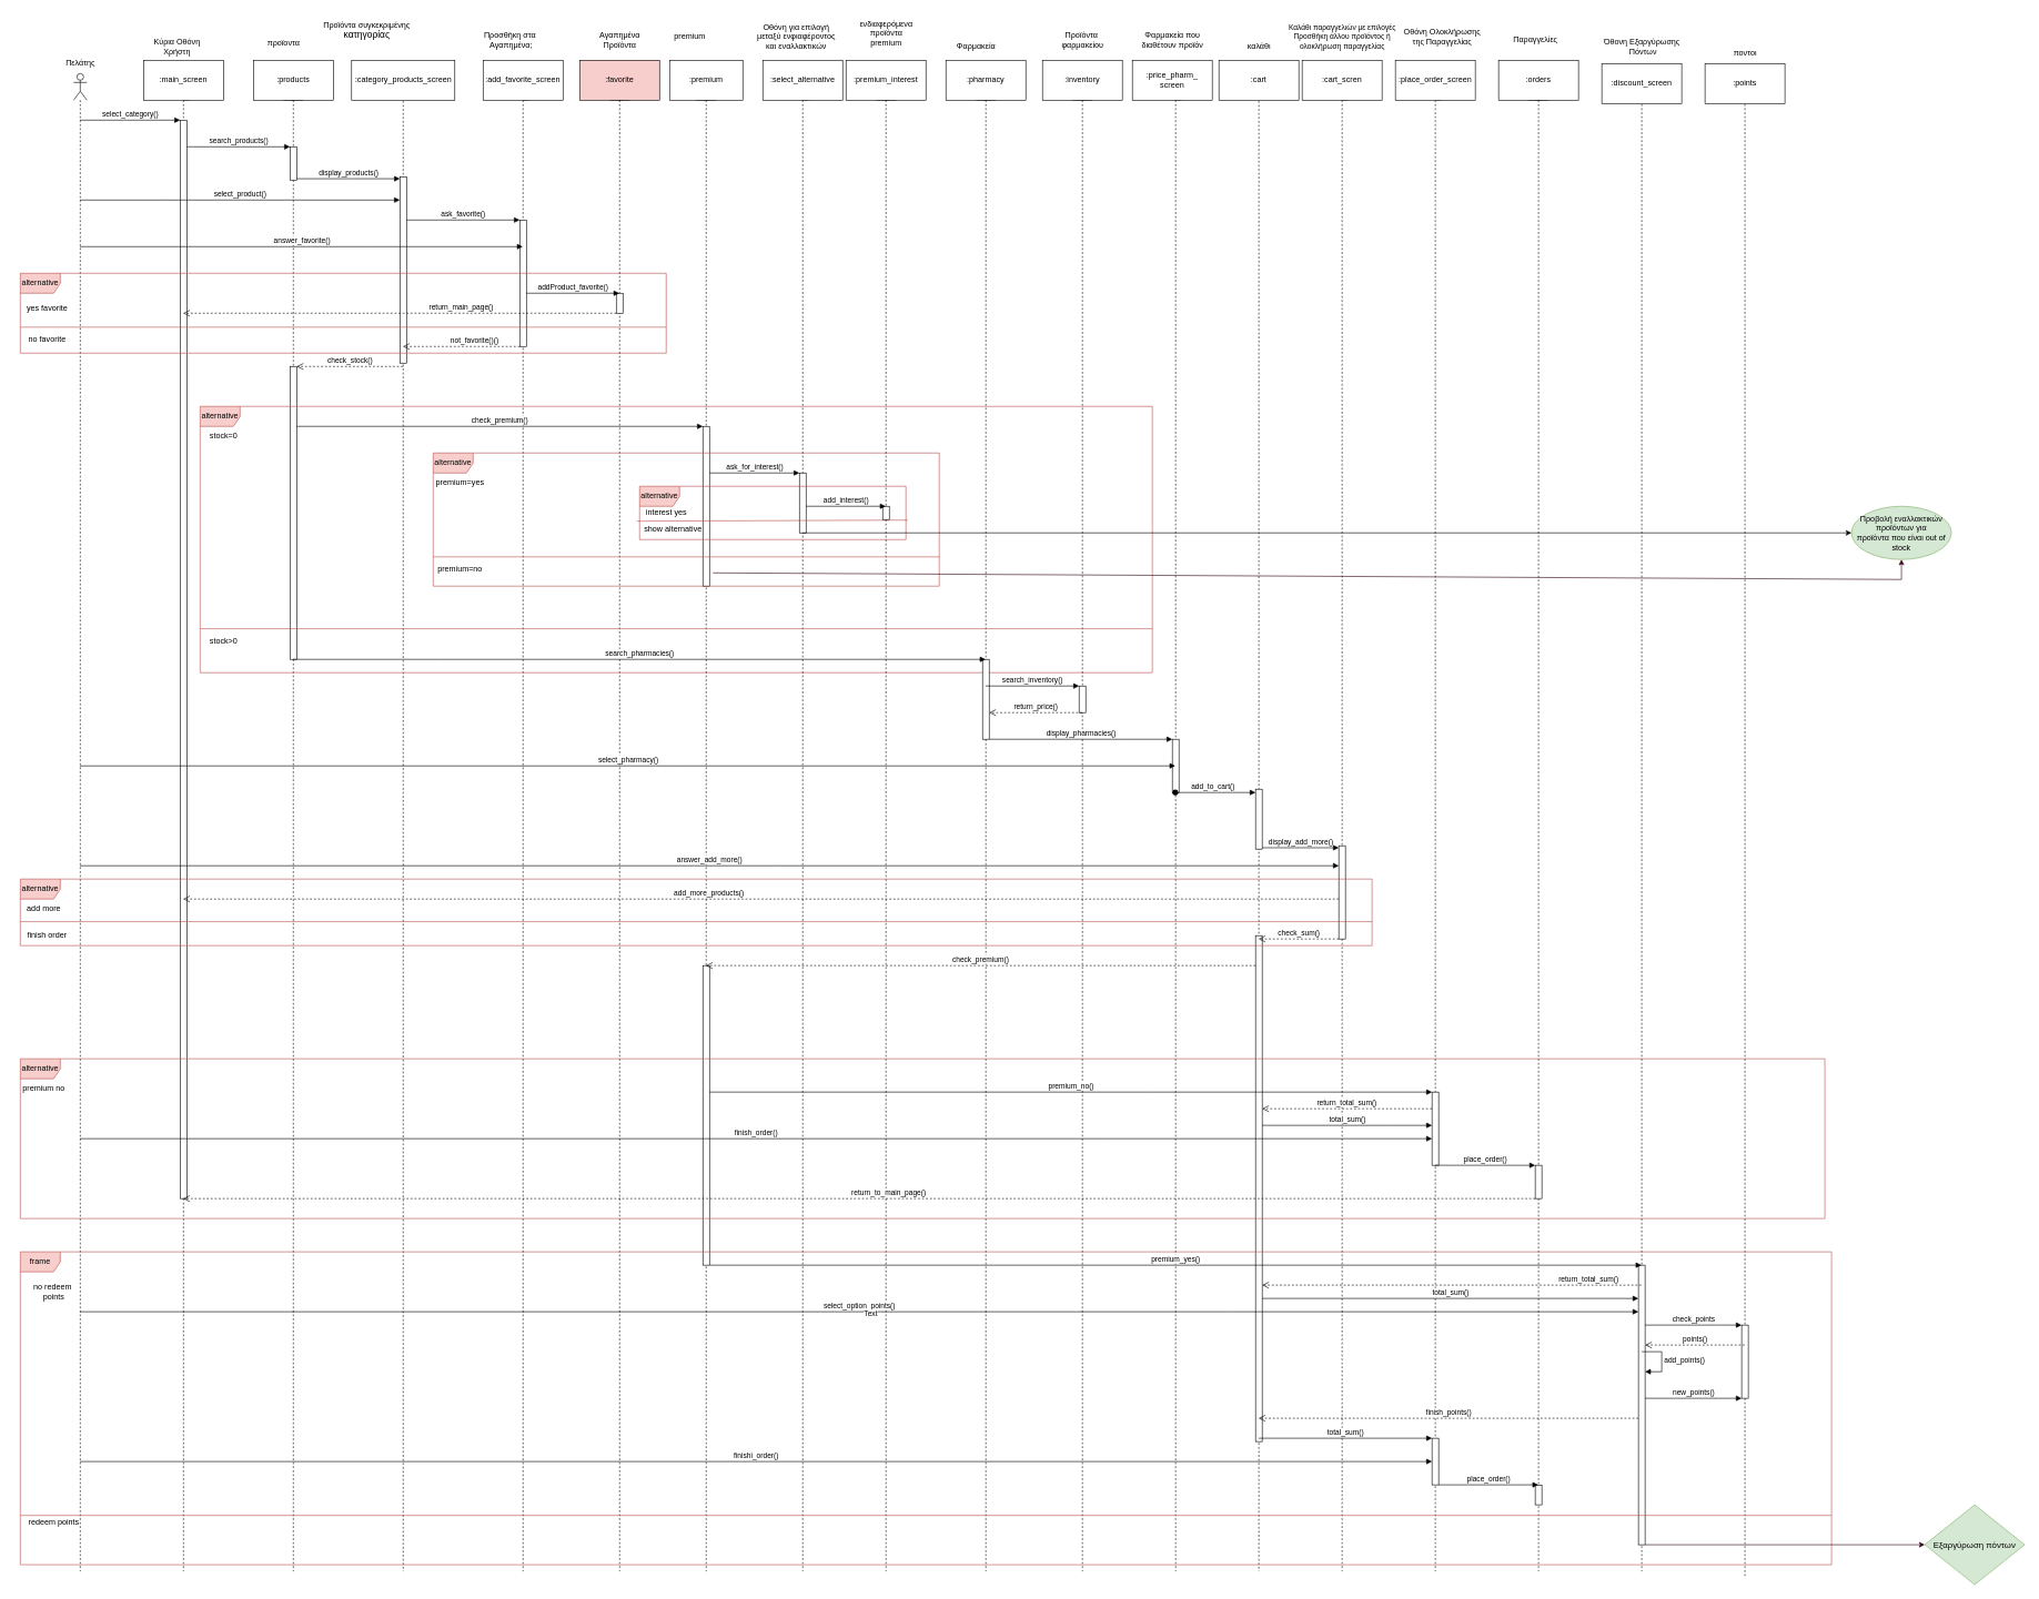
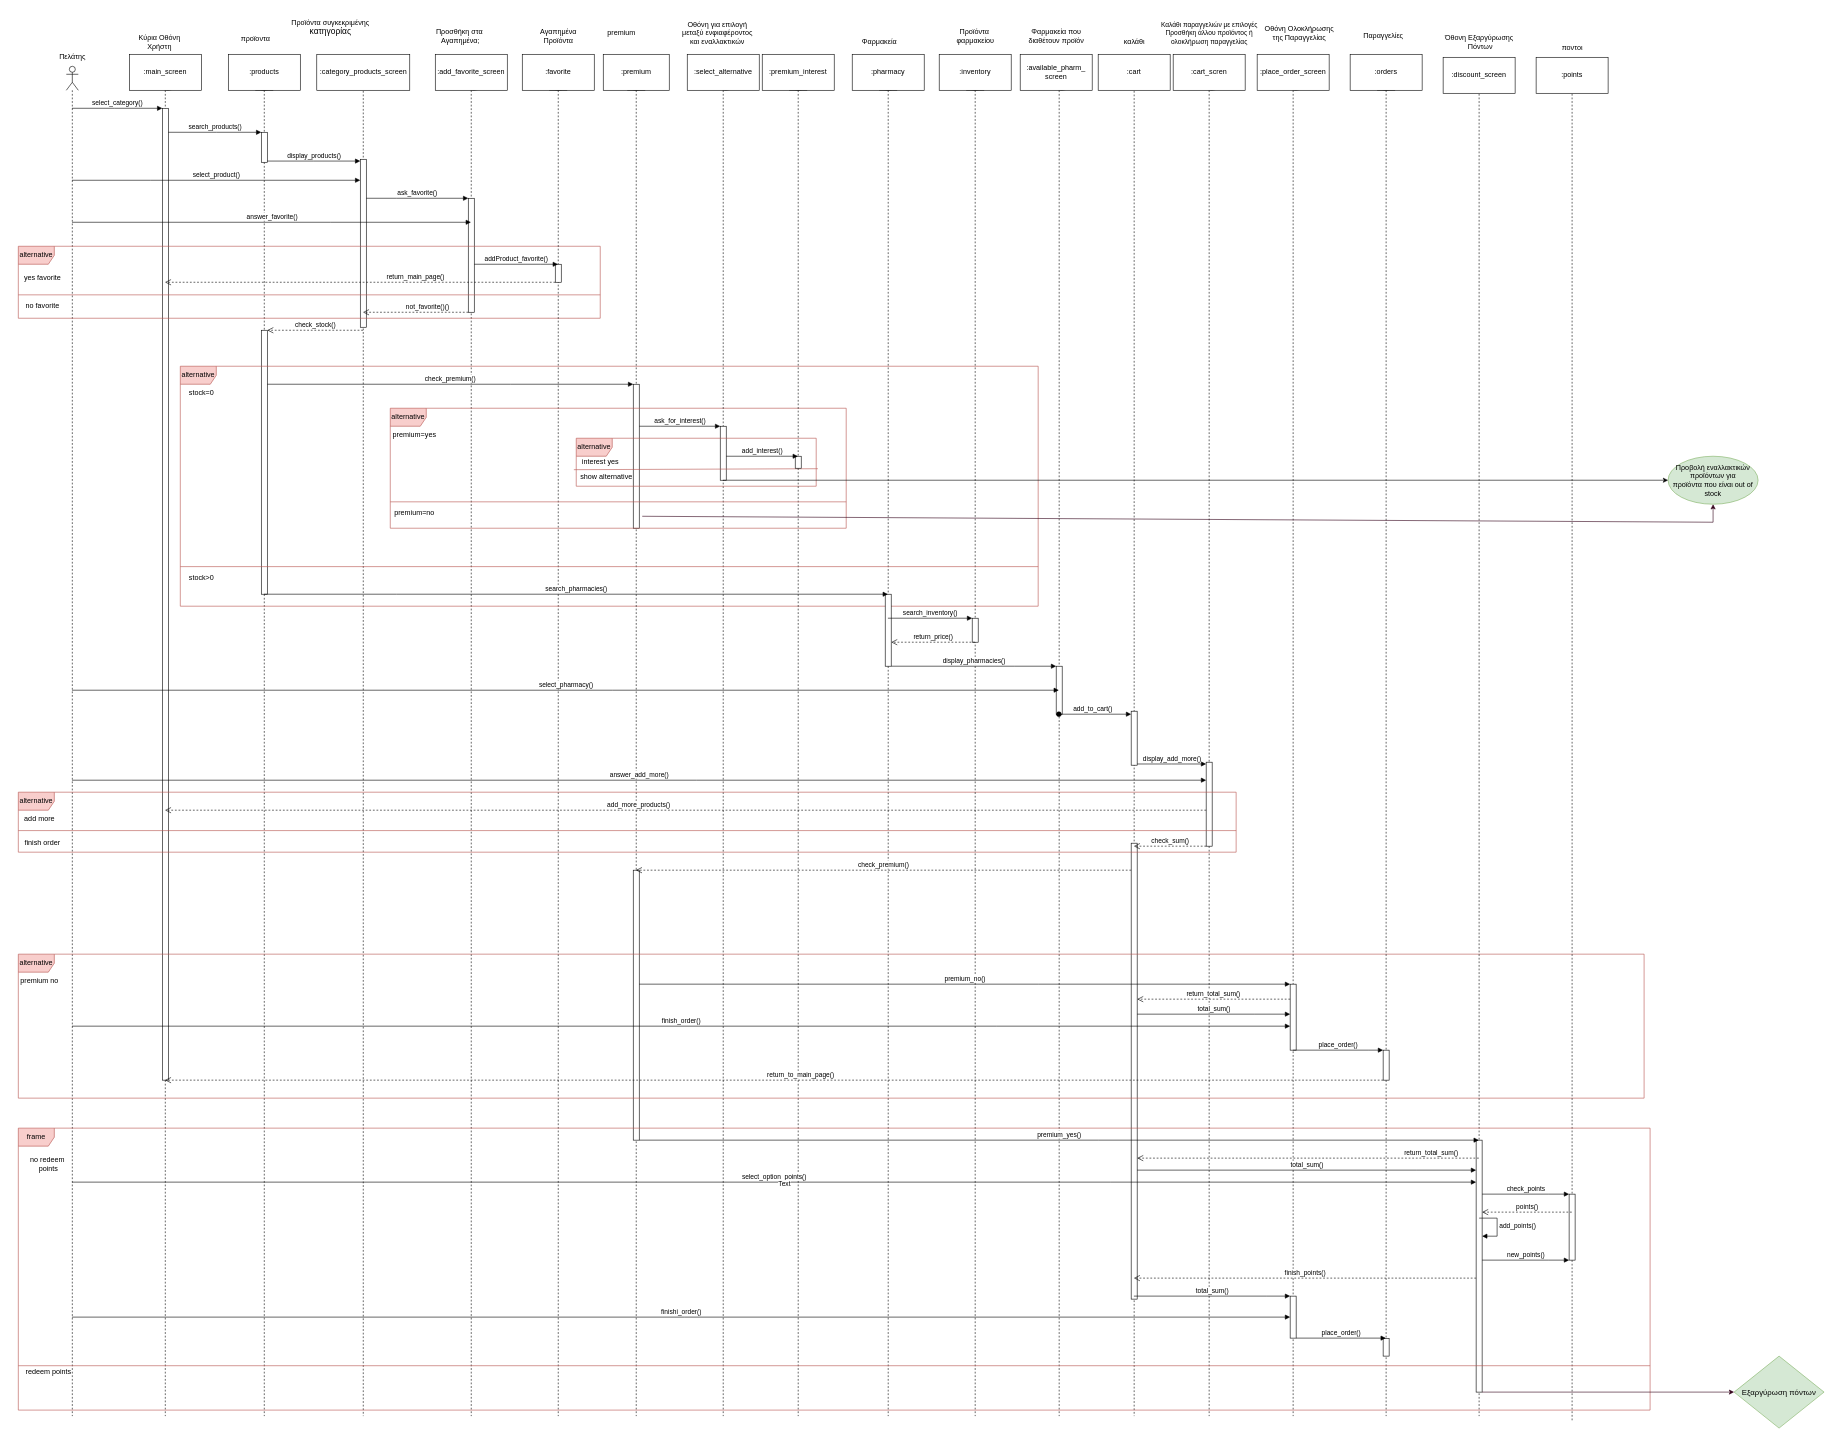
- <mxCell id="38" value="ενδιαφερόμενα&lt;br&gt;&amp;nbsp;προϊόντα&amp;nbsp;&lt;br&gt;premium" style="text;html=1;align=center;verticalAlign=middle;resizable=0;points=[];autosize=1;strokeColor=none;fillColor=none;" parent="1" vertex="1"><mxGeometry x="1280" y="20" width="100" height="60" as="geometry" /></mxCell>
- <mxCell id="102" value=":favorite" style="whiteSpace=wrap;html=1;fillColor=#f8cecc;" parent="1" vertex="1"><mxGeometry x="870" y="90" width="120" height="60" as="geometry" /></mxCell>
+ <mxCell id="102" value=":favorite" style="whiteSpace=wrap;html=1;" parent="1" vertex="1"><mxGeometry x="870" y="90" width="120" height="60" as="geometry" /></mxCell>
- <mxCell id="108" value=":price_pharm_&lt;br&gt;screen" style="whiteSpace=wrap;html=1;" parent="1" vertex="1"><mxGeometry x="1700" y="90" width="120" height="60" as="geometry" /></mxCell>
+ <mxCell id="108" value=":available_pharm_&lt;br&gt;screen" style="whiteSpace=wrap;html=1;" parent="1" vertex="1"><mxGeometry x="1700" y="90" width="120" height="60" as="geometry" /></mxCell>
